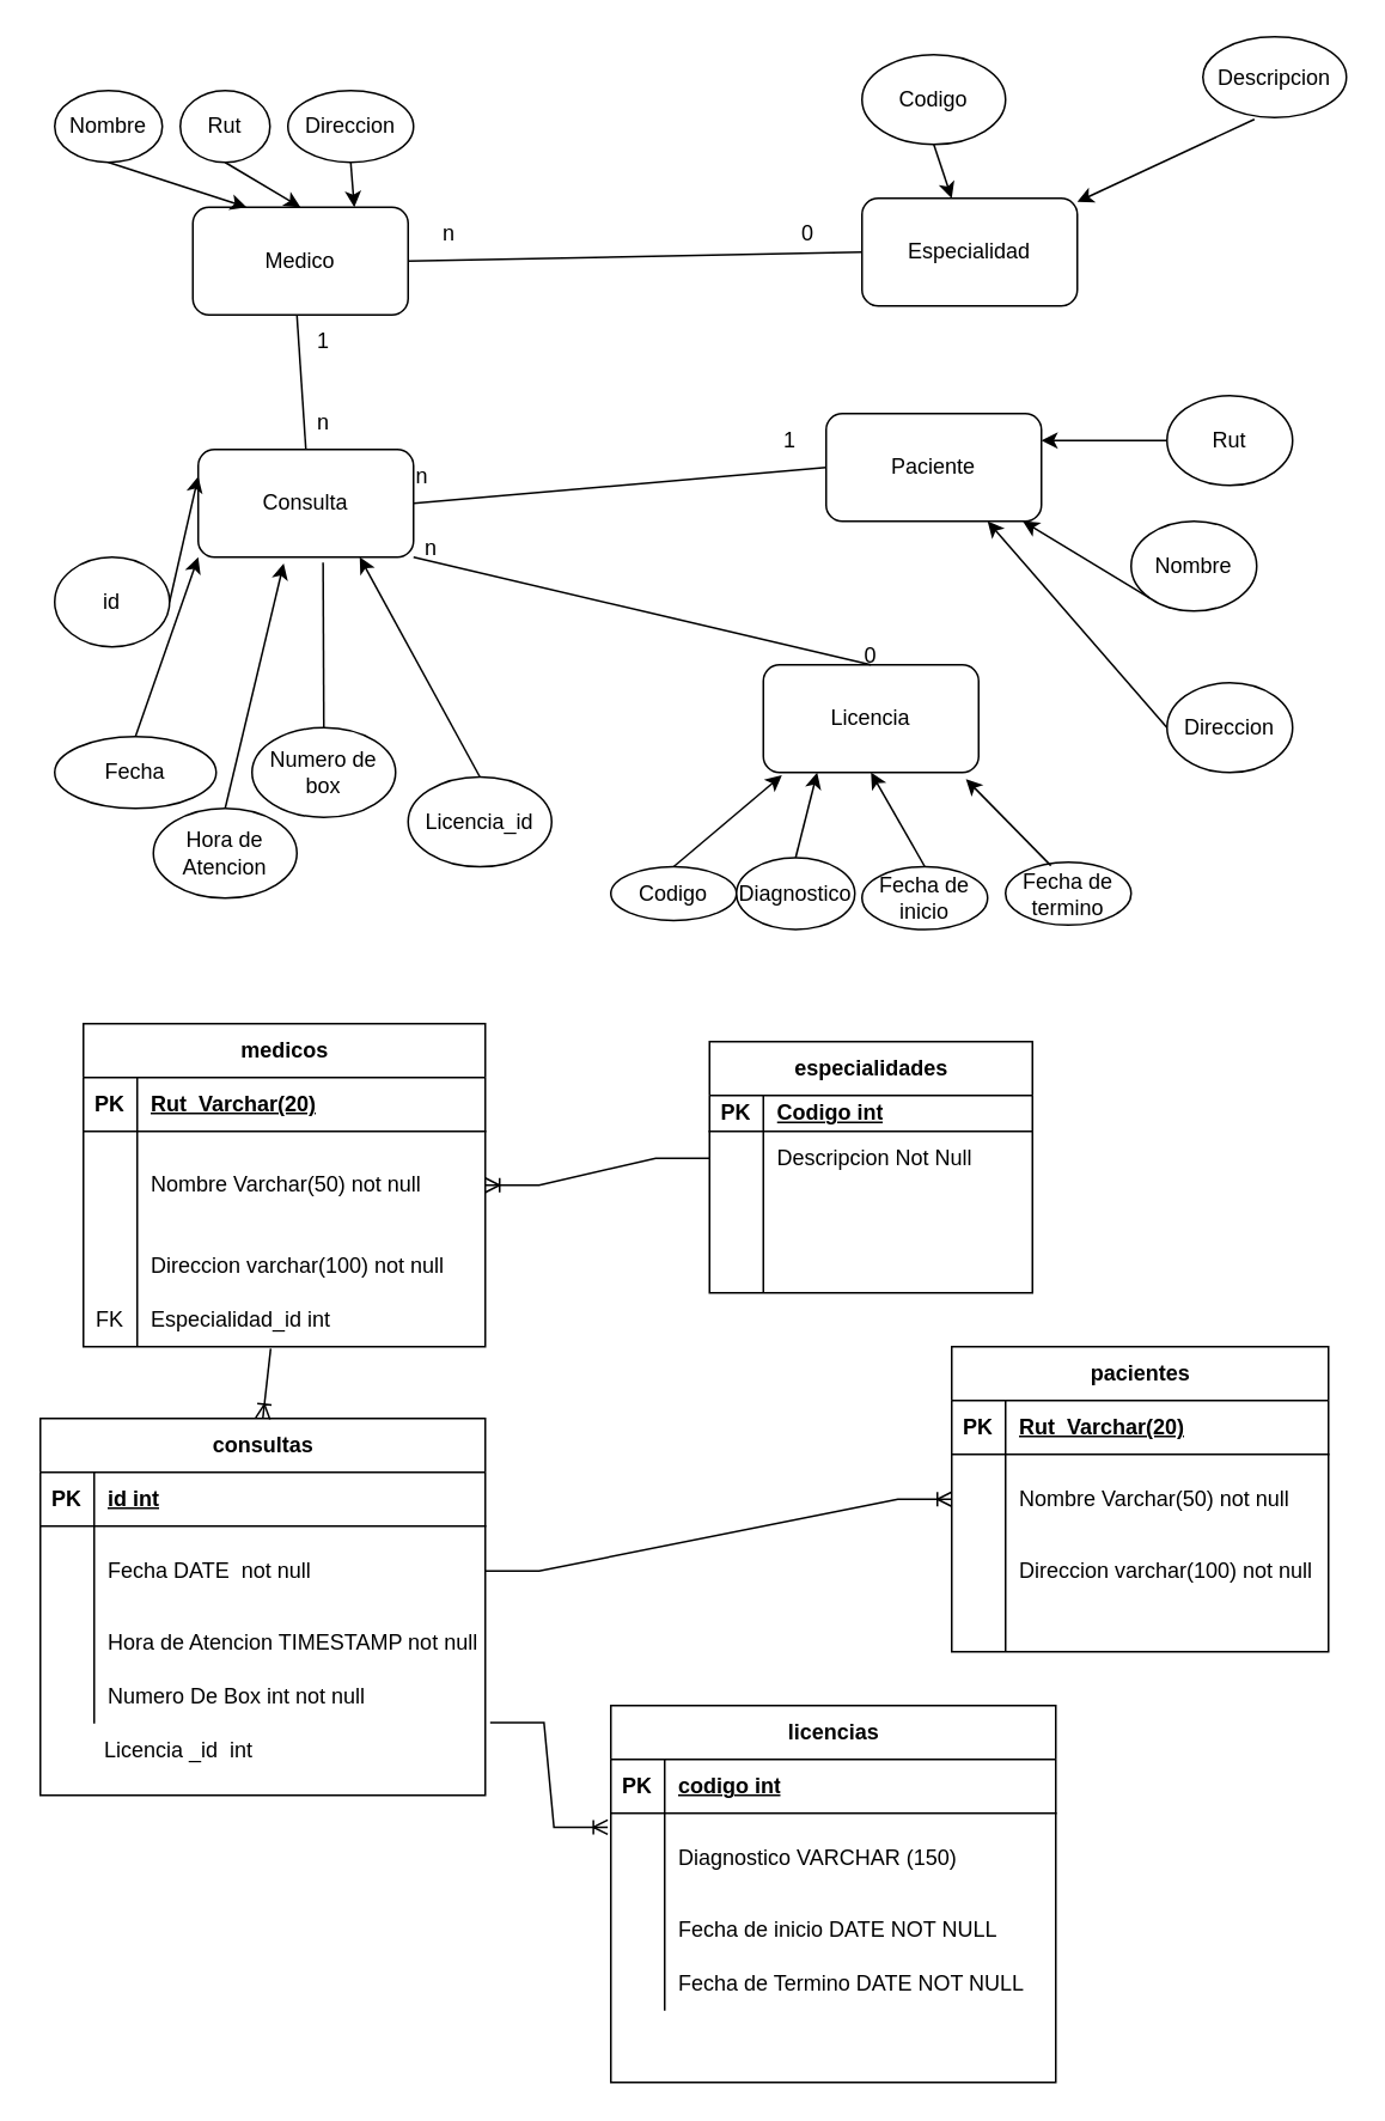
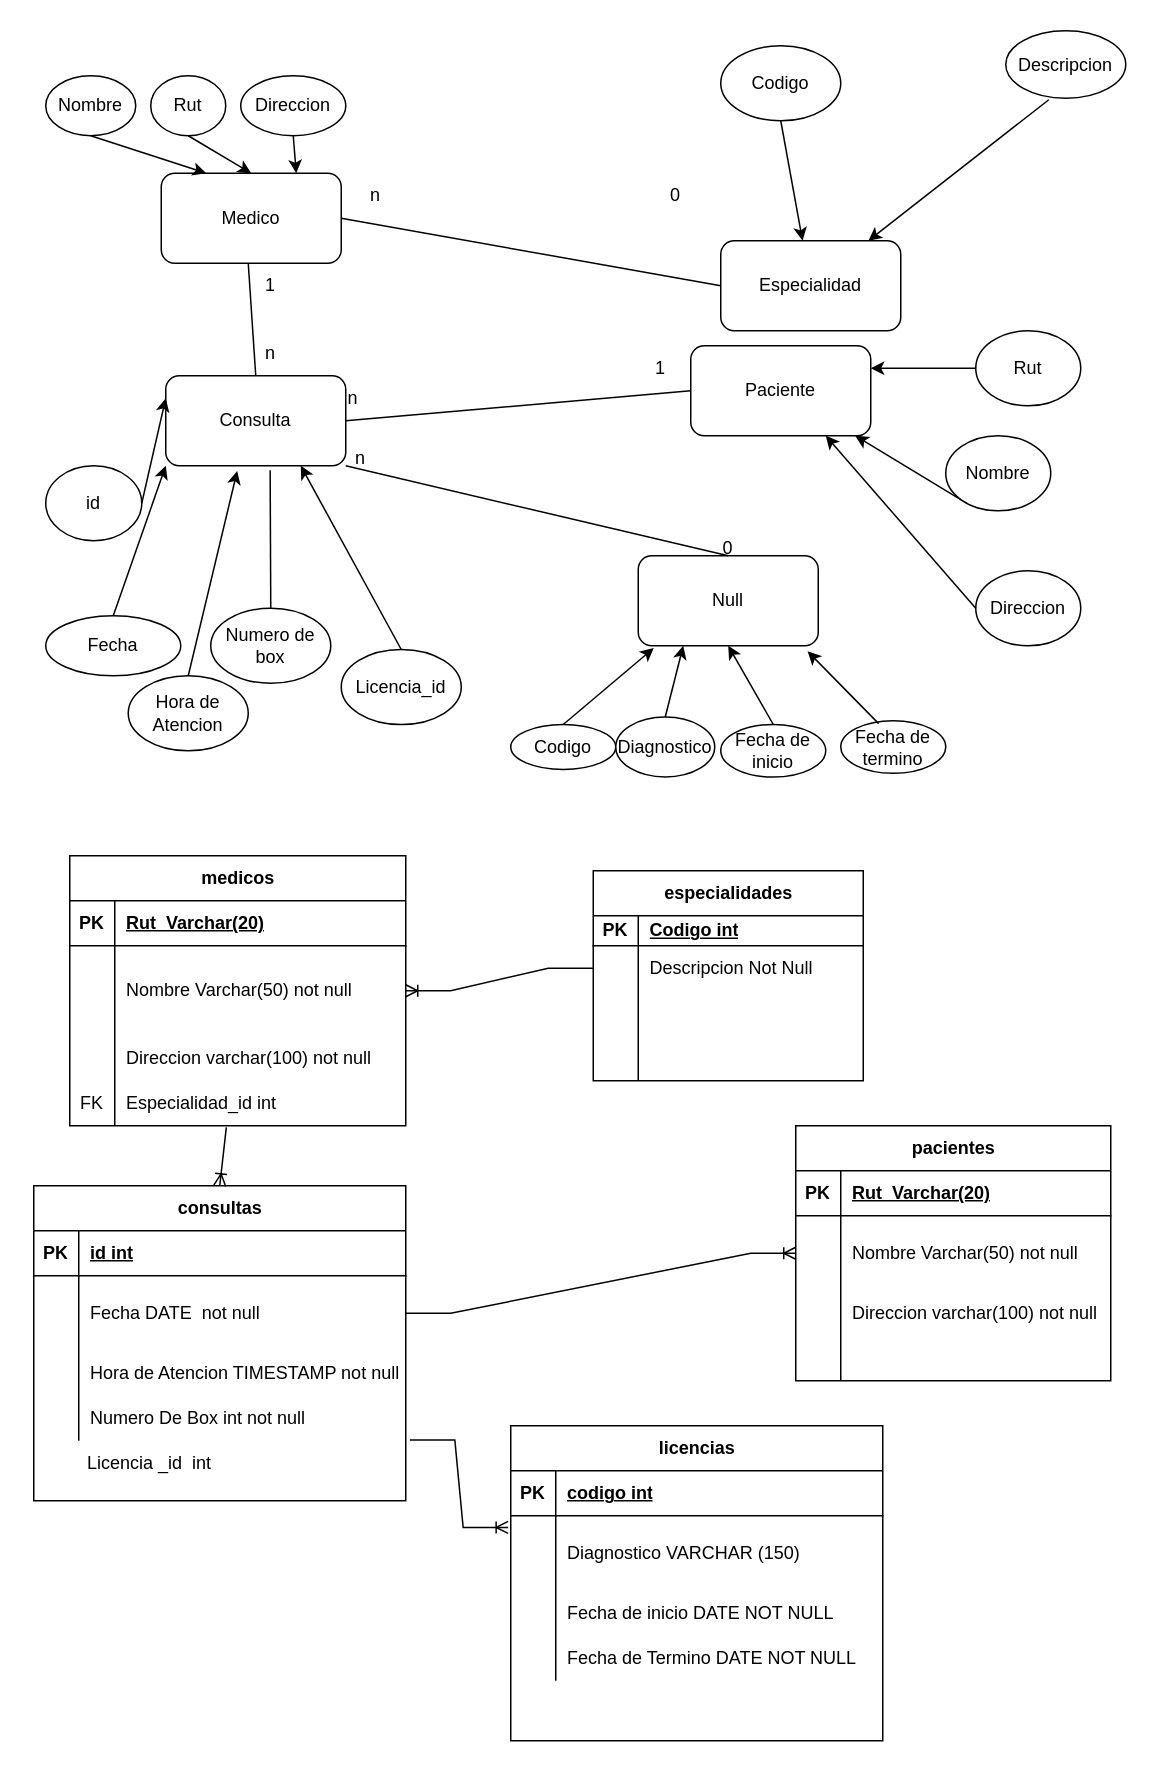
- <mxCell id="6" value="Especialidad" style="rounded=1;whiteSpace=wrap;html=1;" parent="1" vertex="1"><mxGeometry x="480" y="110" width="120" height="60" as="geometry" /></mxCell>
+ <mxCell id="6" value="Especialidad" style="rounded=1;whiteSpace=wrap;html=1;" parent="1" vertex="1"><mxGeometry x="480" y="160" width="120" height="60" as="geometry" /></mxCell>
- <mxCell id="89" value="&lt;font style=&quot;vertical-align: inherit;&quot;&gt;&lt;font style=&quot;vertical-align: inherit;&quot;&gt;Licencia&lt;/font&gt;&lt;/font&gt;" style="rounded=1;whiteSpace=wrap;html=1;" parent="1" vertex="1"><mxGeometry x="425" y="370" width="120" height="60" as="geometry" /></mxCell>
+ <mxCell id="89" value="&lt;font style=&quot;vertical-align: inherit;&quot;&gt;&lt;font style=&quot;vertical-align: inherit;&quot;&gt;Null&lt;/font&gt;&lt;/font&gt;" style="rounded=1;whiteSpace=wrap;html=1;" parent="1" vertex="1"><mxGeometry x="425" y="370" width="120" height="60" as="geometry" /></mxCell>
